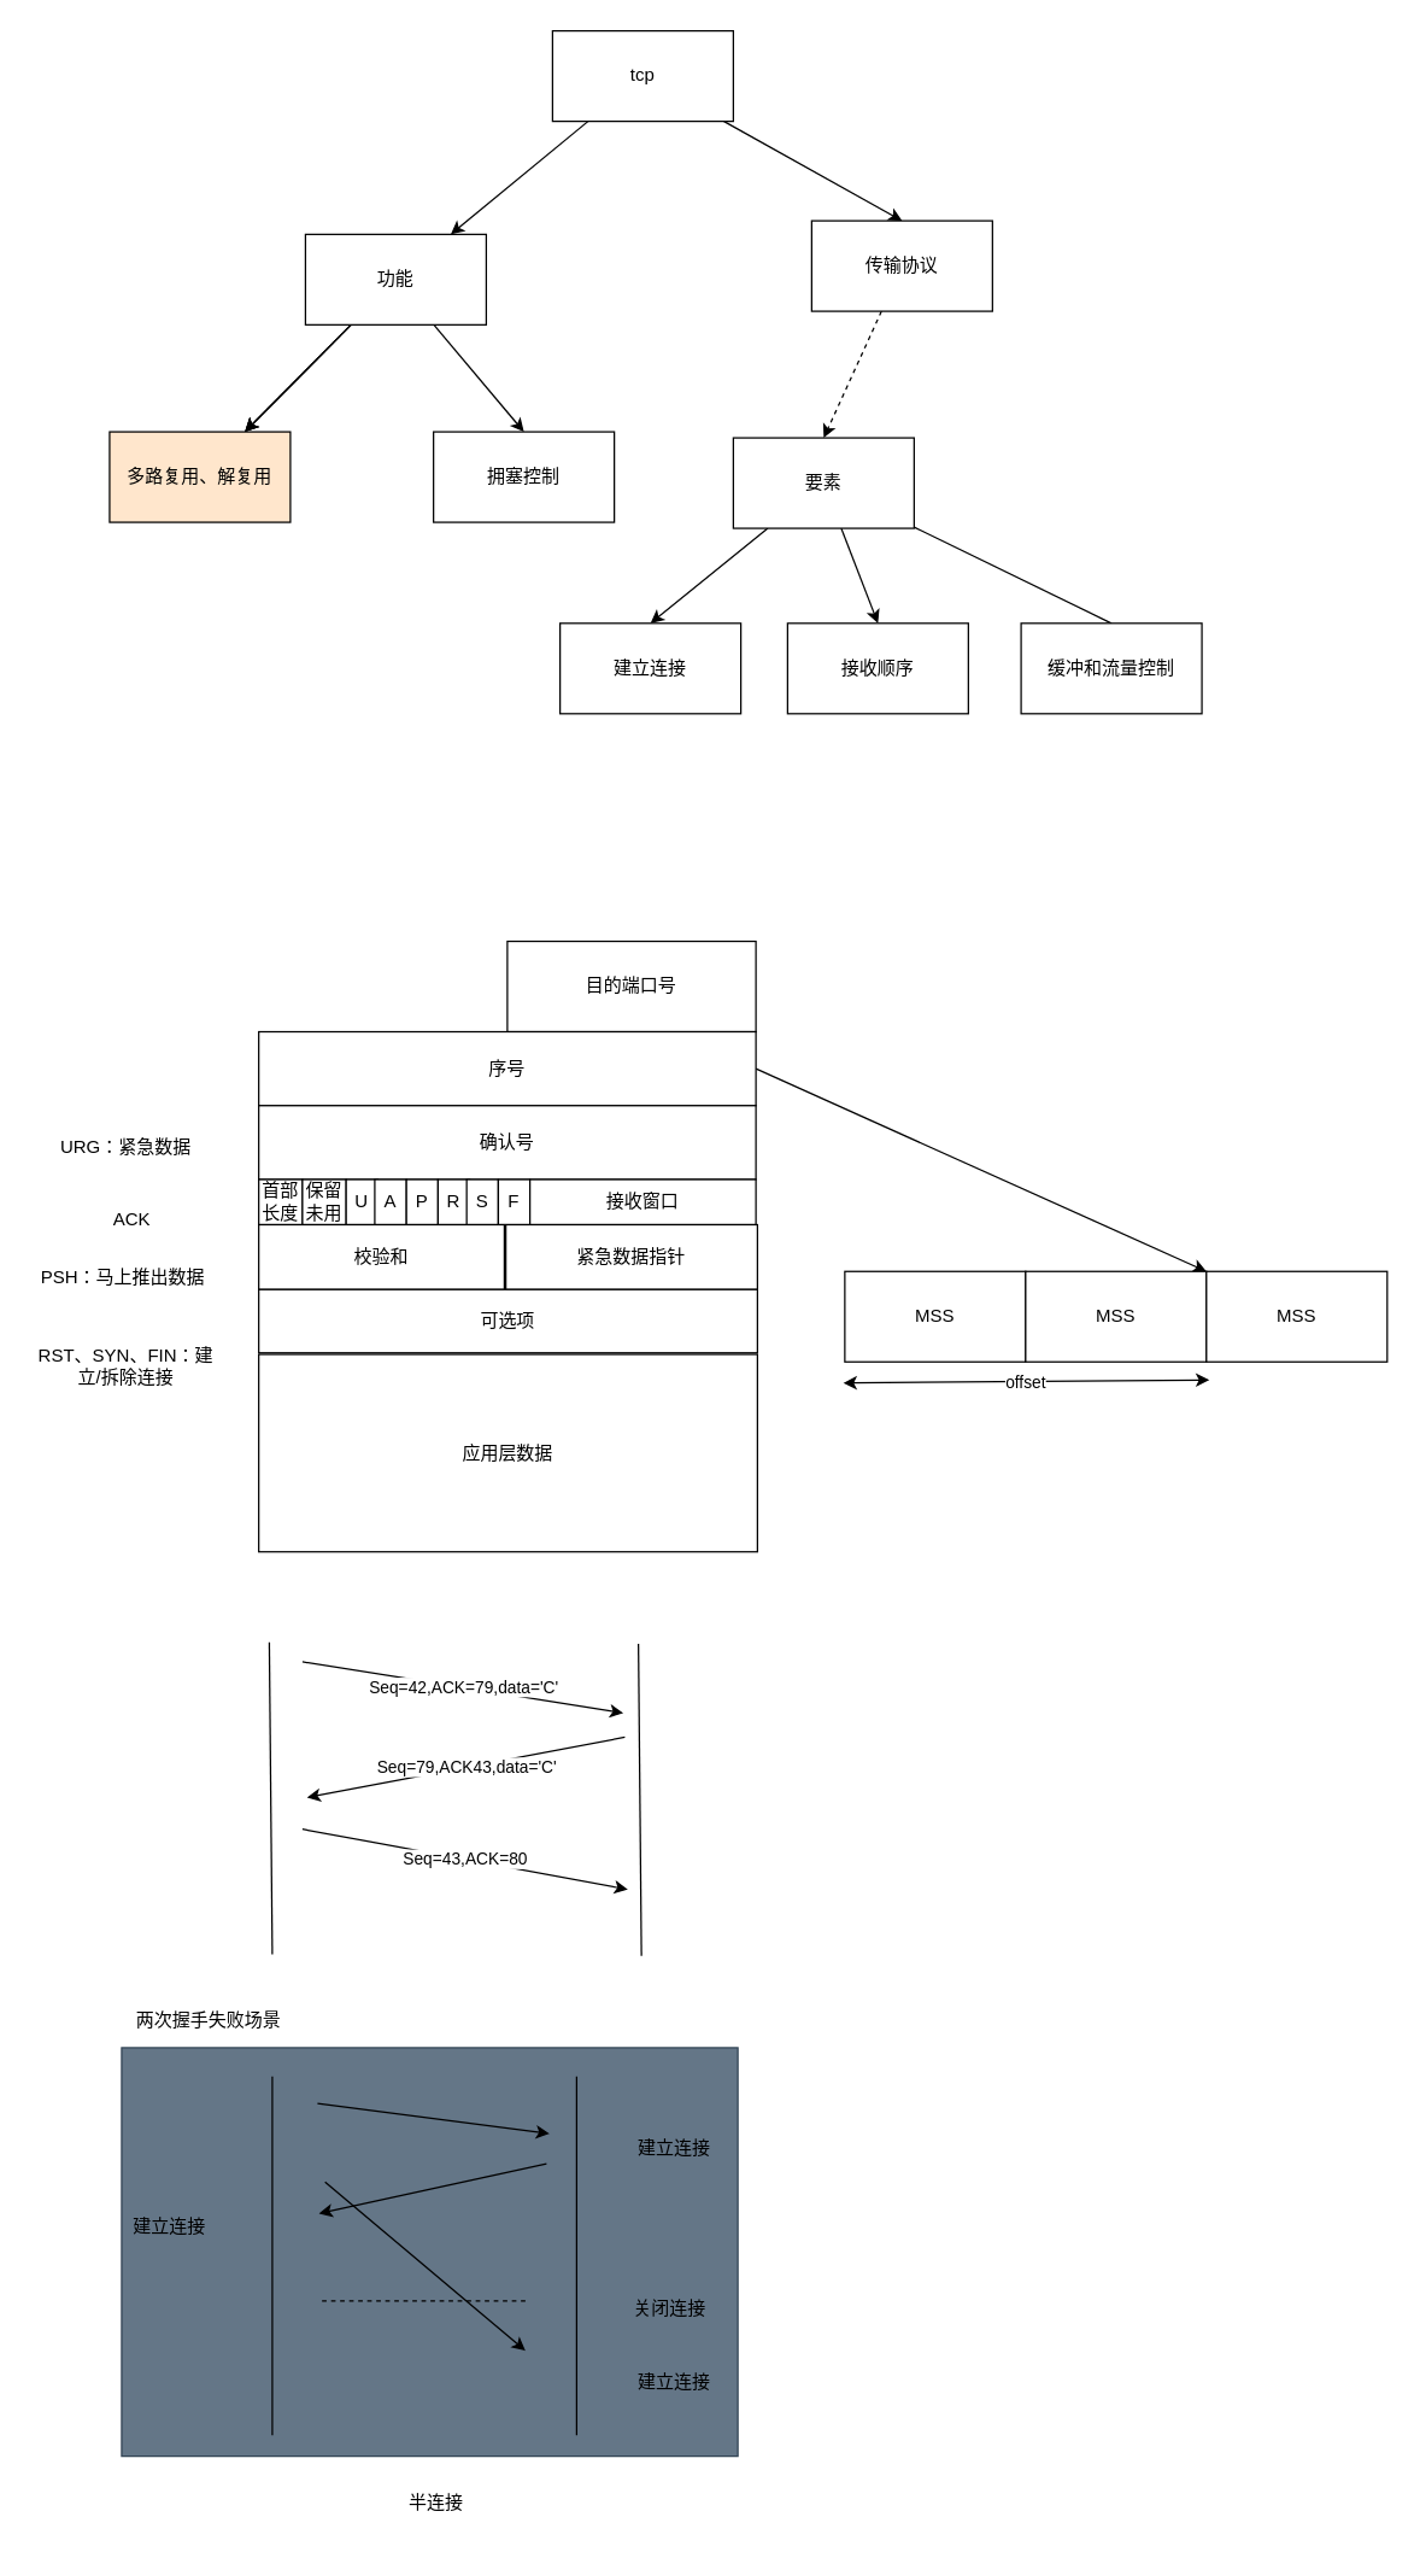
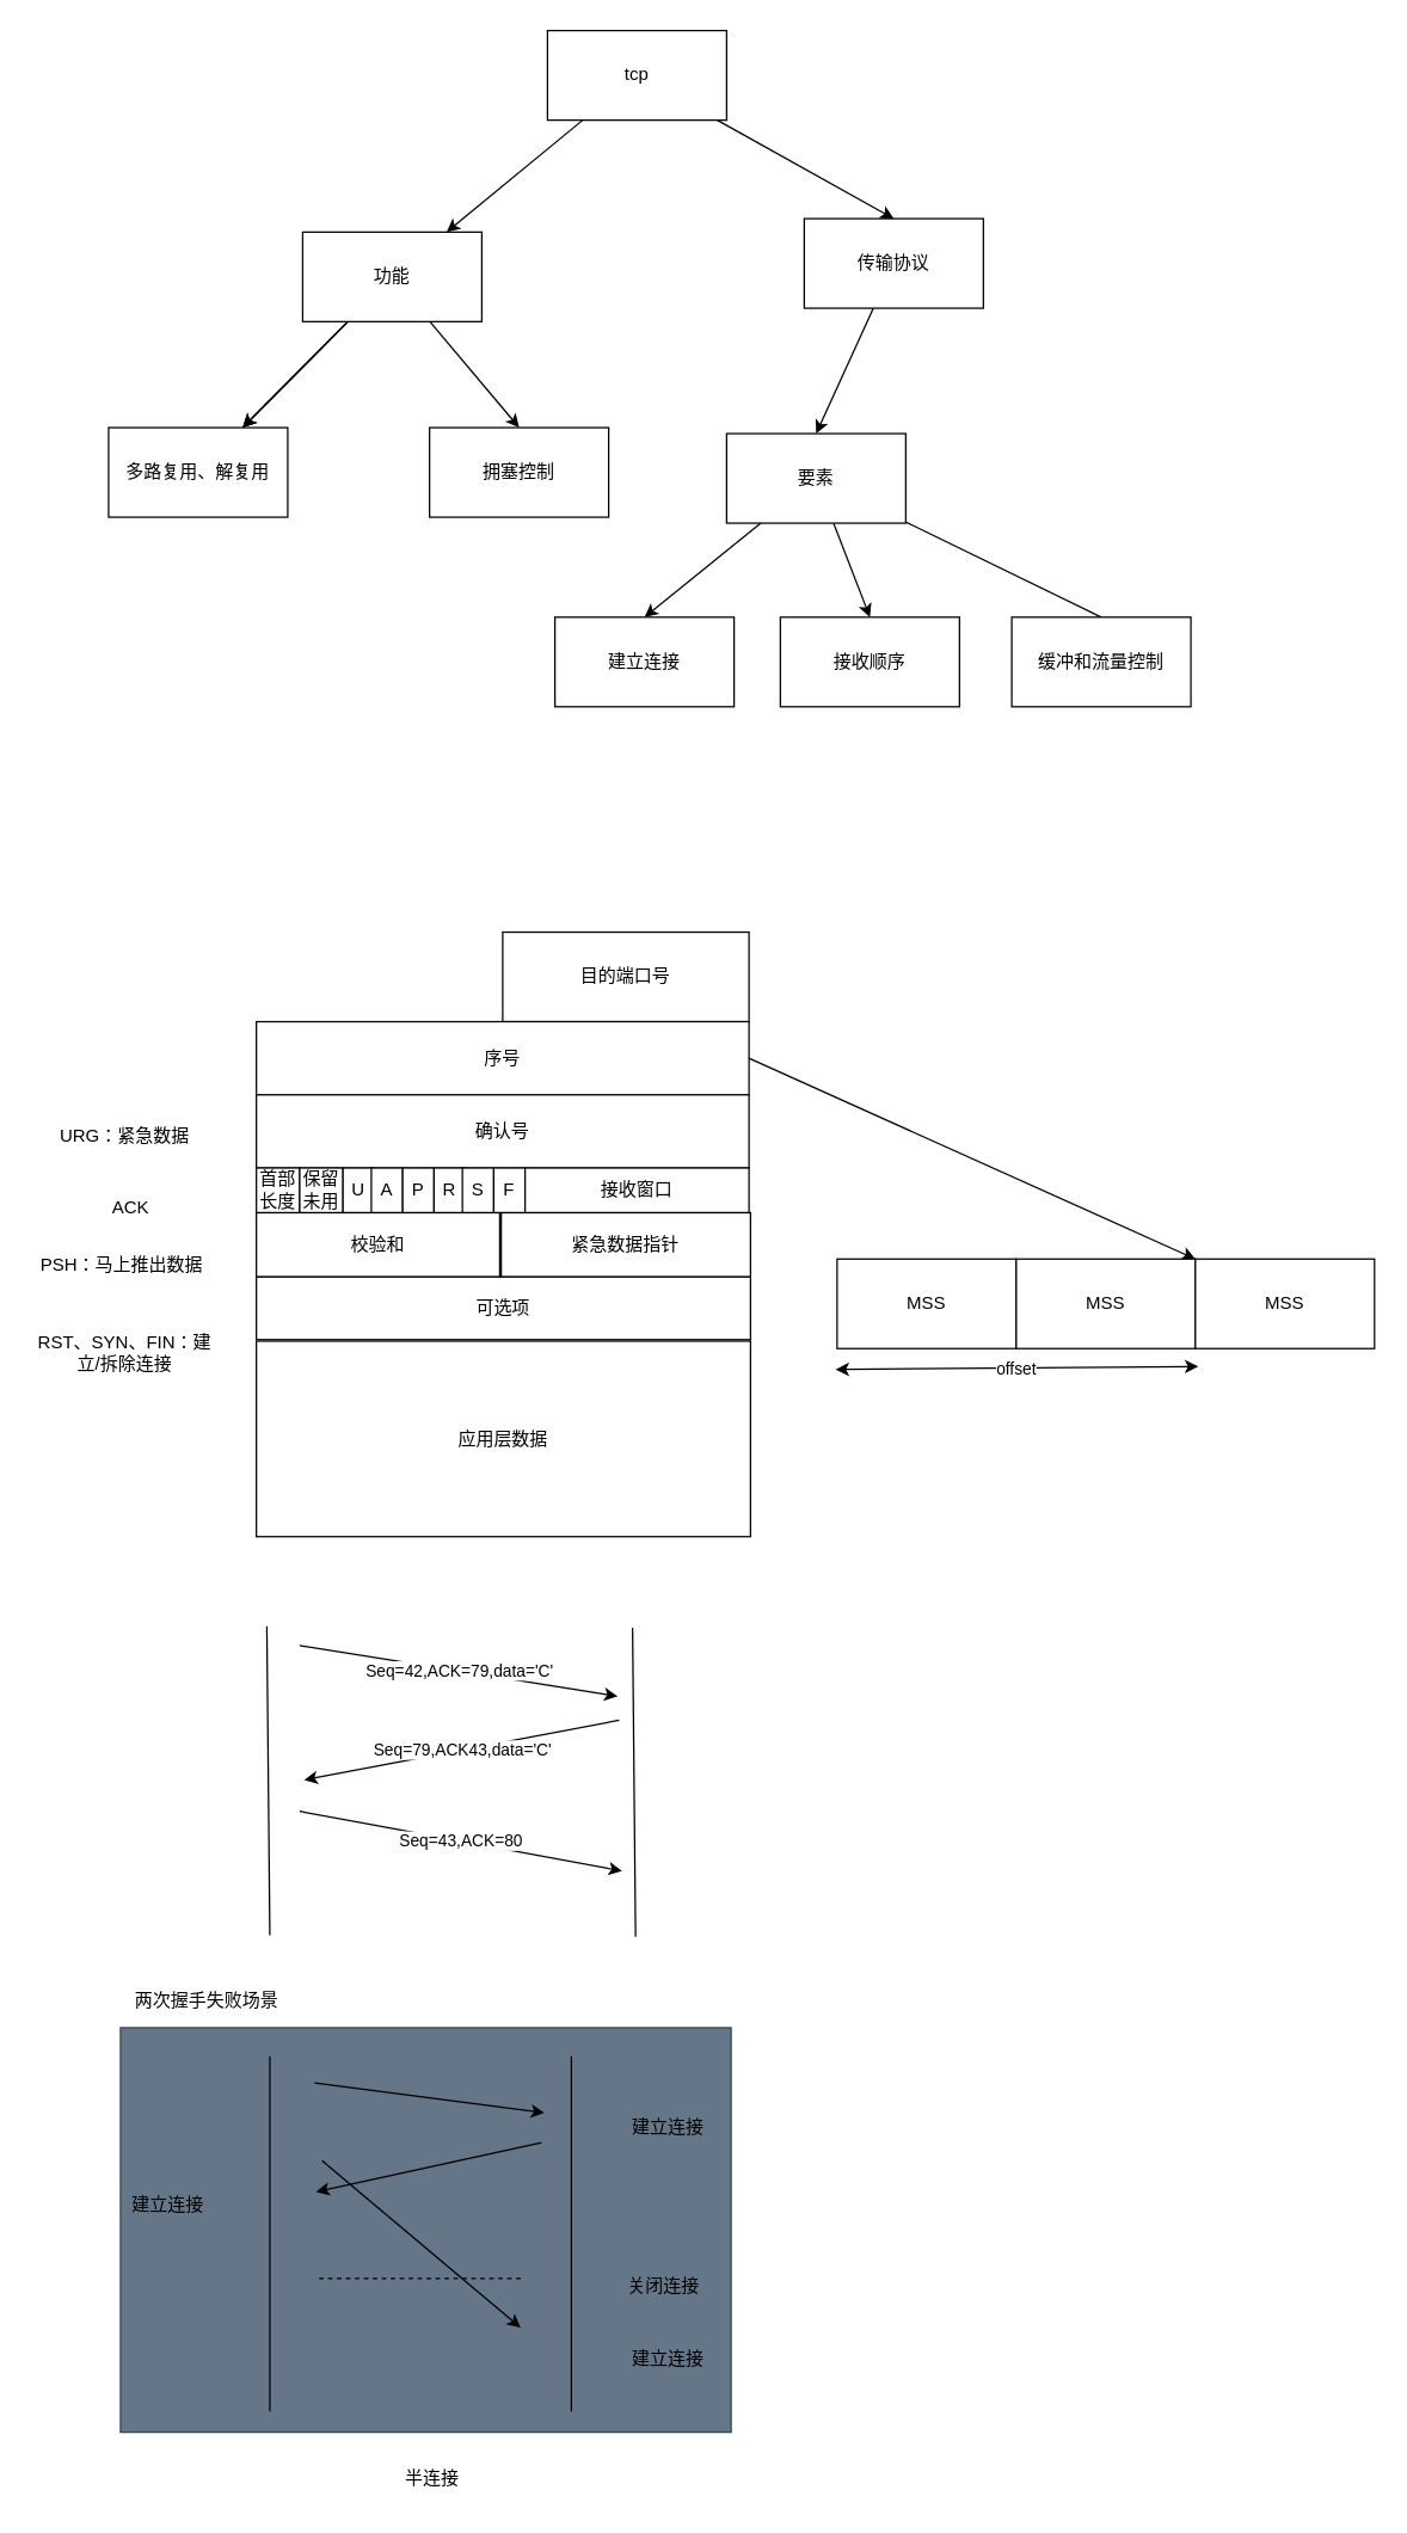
- <mxCell id="13" style="edgeStyle=none;html=1;entryX=0.5;entryY=0;entryDx=0;entryDy=0;dashed=1;" parent="1" source="14" target="18" edge="1"><mxGeometry relative="1" as="geometry"><mxPoint x="540.8" y="255.2" as="targetPoint" /></mxGeometry></mxCell>
+ <mxCell id="13" style="edgeStyle=none;html=1;entryX=0.5;entryY=0;entryDx=0;entryDy=0;" parent="1" source="14" target="18" edge="1"><mxGeometry relative="1" as="geometry"><mxPoint x="540.8" y="255.2" as="targetPoint" /></mxGeometry></mxCell>
- <mxCell id="11" value="多路复用、解复用" style="rounded=0;whiteSpace=wrap;html=1;fillColor=#ffe6cc;" parent="1" vertex="1"><mxGeometry x="72" y="286" width="120" height="60" as="geometry" /></mxCell>
+ <mxCell id="11" value="多路复用、解复用" style="rounded=0;whiteSpace=wrap;html=1;" parent="1" vertex="1"><mxGeometry x="72" y="286" width="120" height="60" as="geometry" /></mxCell>
